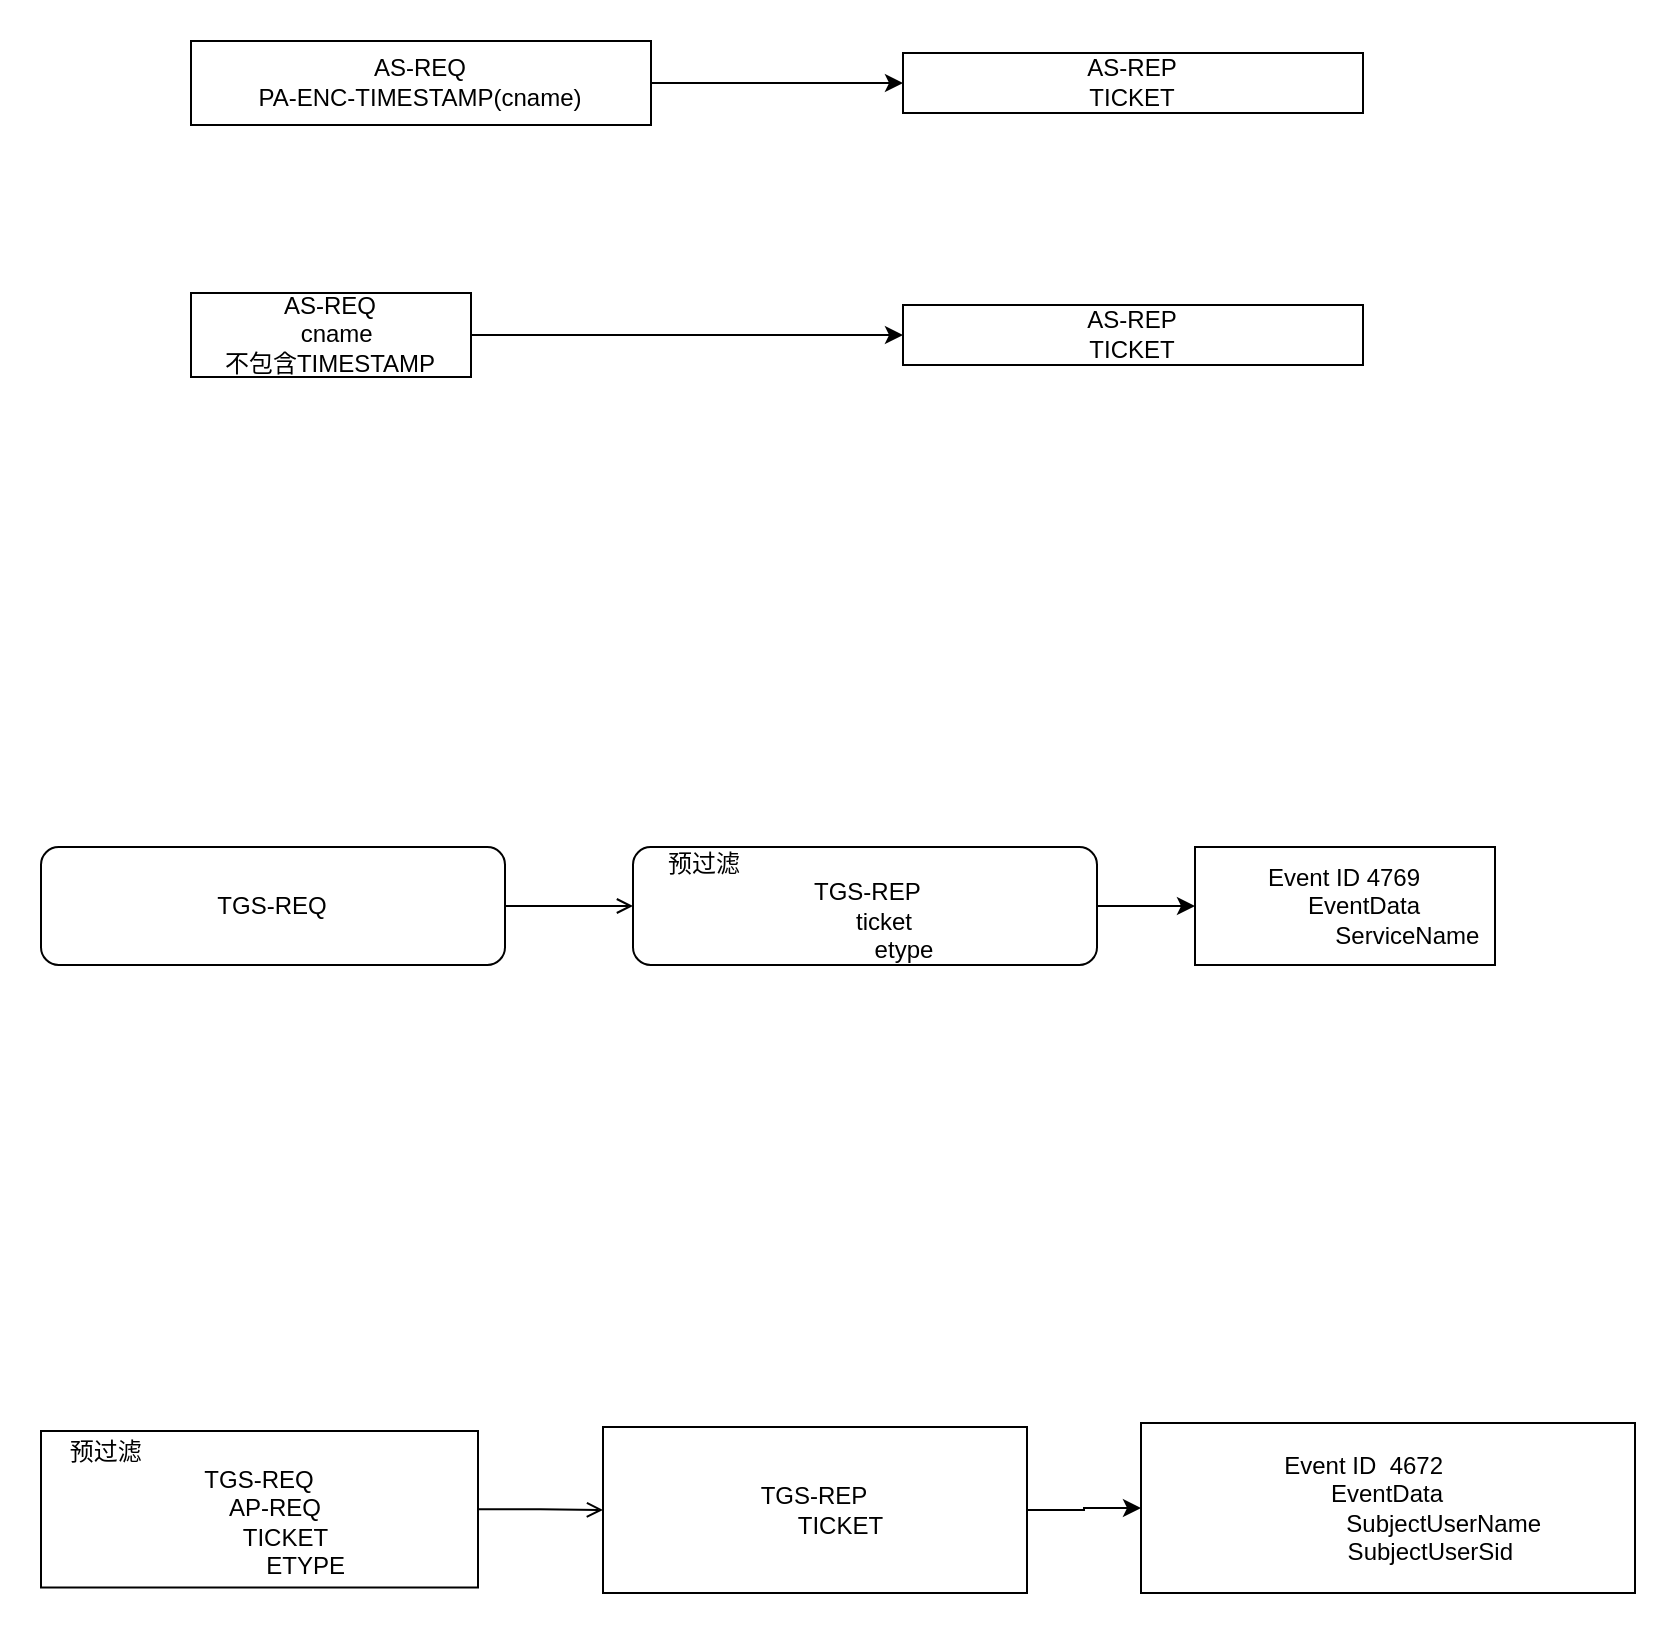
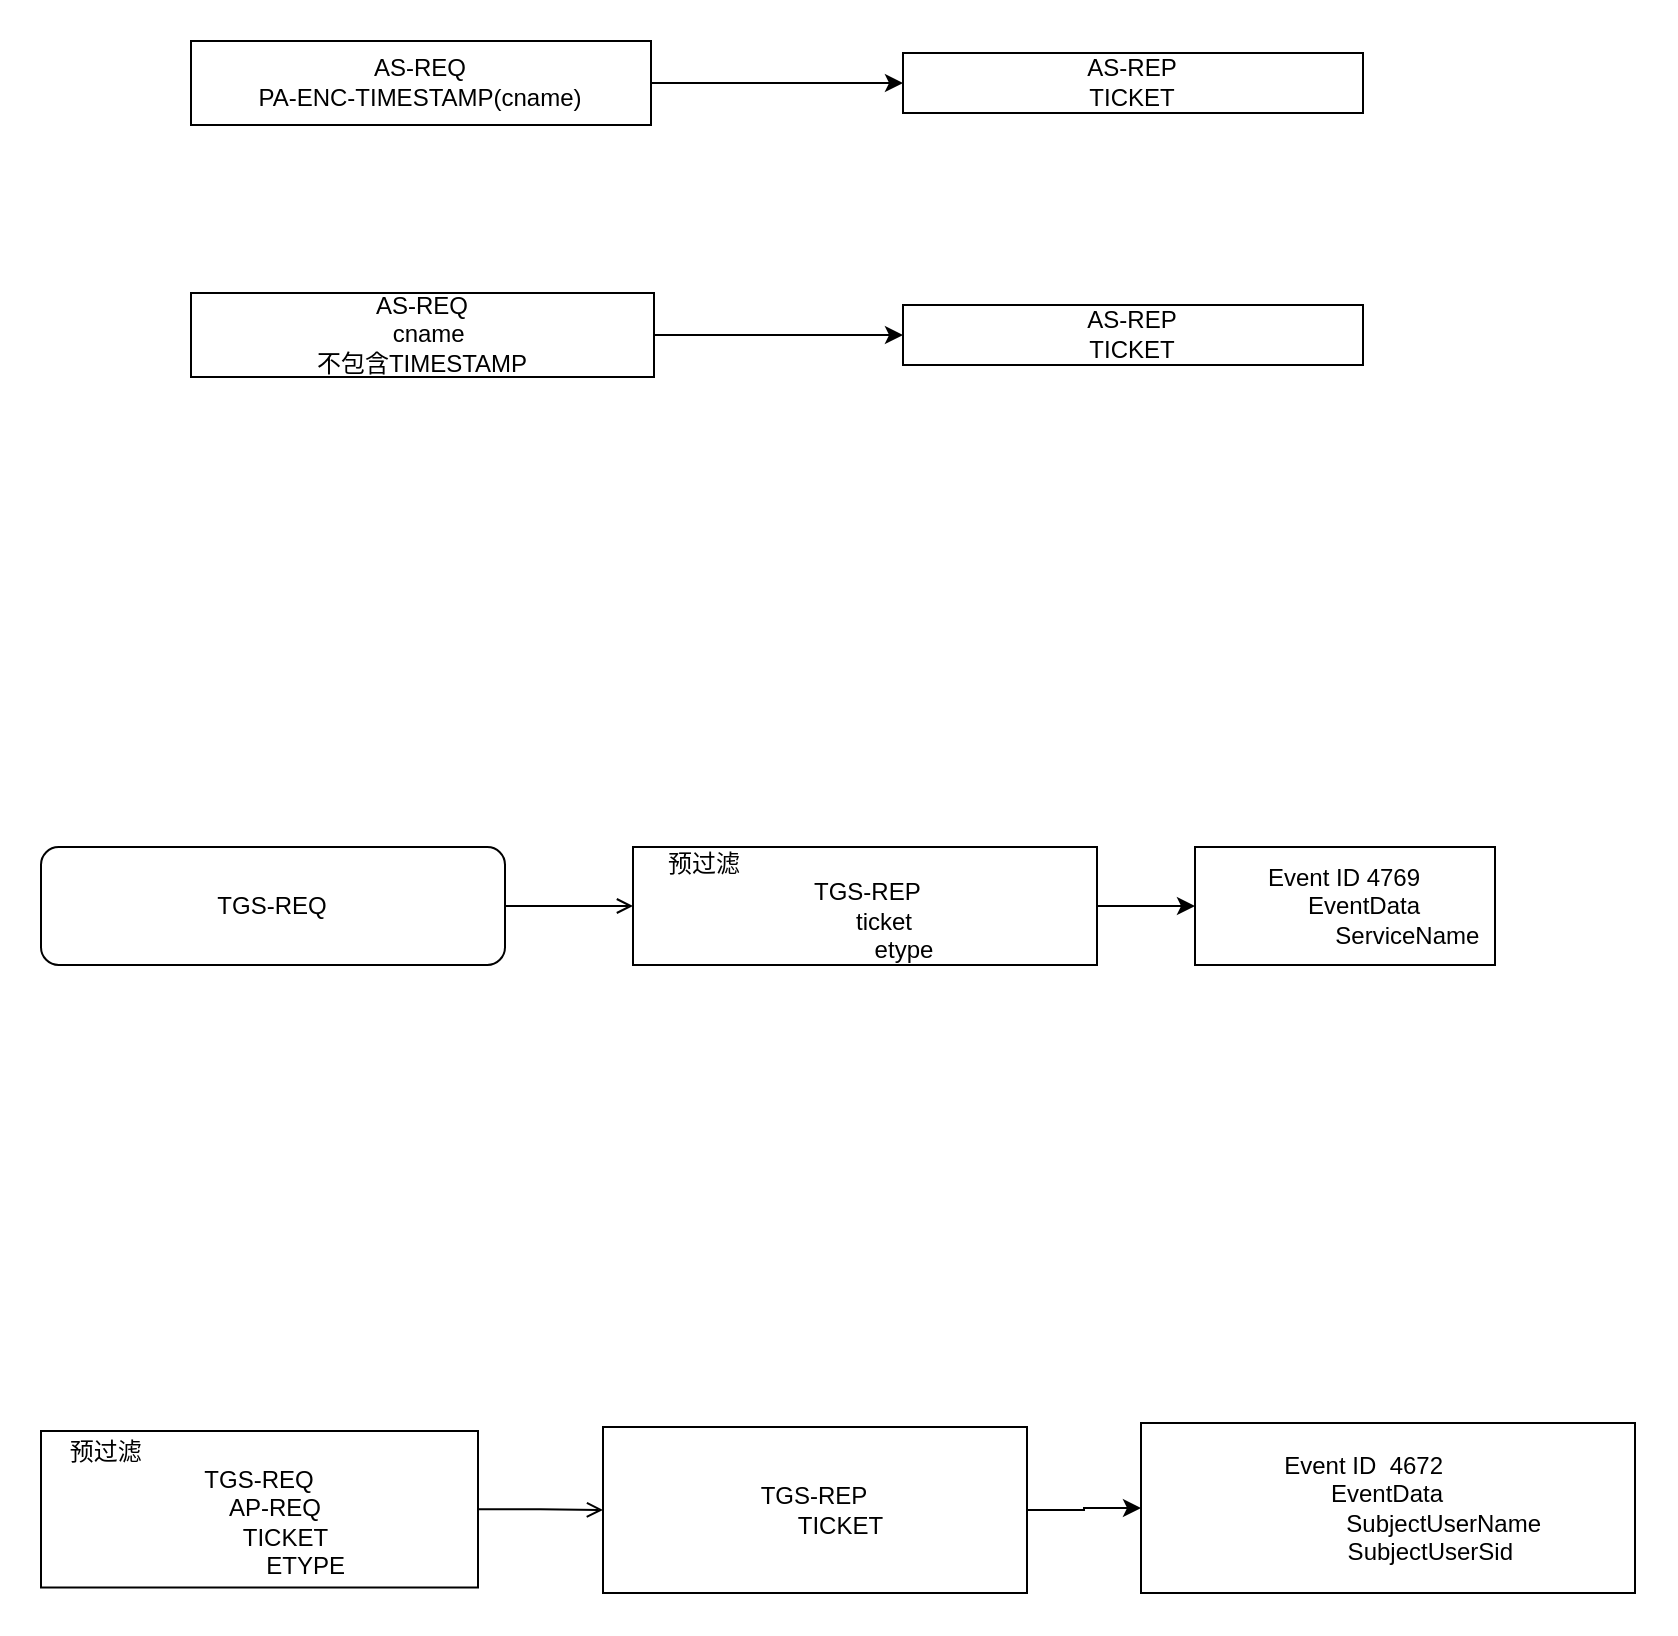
- <mxCell id="6" value="&lt;div&gt;AS-REQ&lt;/div&gt;&lt;div&gt;&amp;nbsp; cname&lt;/div&gt;&lt;div&gt;不包含TIMESTAMP&lt;br&gt;&lt;/div&gt;" style="rounded=0;whiteSpace=wrap;html=1;" vertex="1" parent="1"><mxGeometry x="95" y="146" width="140" height="42" as="geometry" /></mxCell>
+ <mxCell id="6" value="&lt;div&gt;AS-REQ&lt;/div&gt;&lt;div&gt;&amp;nbsp; cname&lt;/div&gt;&lt;div&gt;不包含TIMESTAMP&lt;br&gt;&lt;/div&gt;" style="rounded=0;whiteSpace=wrap;html=1;" vertex="1" parent="1"><mxGeometry x="95" y="146" width="231.5" height="42" as="geometry" /></mxCell>
- <mxCell id="13" value="&lt;div&gt;预过滤 &amp;nbsp; &amp;nbsp; &amp;nbsp; &amp;nbsp; &amp;nbsp; &amp;nbsp; &amp;nbsp; &amp;nbsp; &amp;nbsp; &amp;nbsp; &amp;nbsp; &amp;nbsp; &amp;nbsp; &amp;nbsp; &amp;nbsp; &amp;nbsp; &amp;nbsp; &amp;nbsp; &amp;nbsp; &amp;nbsp; &amp;nbsp; &amp;nbsp; &amp;nbsp; &amp;nbsp; &lt;br&gt;&lt;/div&gt;&lt;div&gt;&amp;nbsp;TGS-REP&lt;/div&gt;&lt;div&gt;&amp;nbsp;&amp;nbsp;&amp;nbsp;&amp;nbsp;&amp;nbsp; ticket&lt;/div&gt;&lt;div&gt;&amp;nbsp;&amp;nbsp;&amp;nbsp;&amp;nbsp;&amp;nbsp;&amp;nbsp;&amp;nbsp;&amp;nbsp;&amp;nbsp;&amp;nbsp;&amp;nbsp; etype&lt;br&gt;&lt;/div&gt;" style="whiteSpace=wrap;html=1;rounded=1;" vertex="1" parent="1"><mxGeometry x="316" y="423" width="232" height="59" as="geometry" /></mxCell>
+ <mxCell id="13" value="&lt;div&gt;预过滤 &amp;nbsp; &amp;nbsp; &amp;nbsp; &amp;nbsp; &amp;nbsp; &amp;nbsp; &amp;nbsp; &amp;nbsp; &amp;nbsp; &amp;nbsp; &amp;nbsp; &amp;nbsp; &amp;nbsp; &amp;nbsp; &amp;nbsp; &amp;nbsp; &amp;nbsp; &amp;nbsp; &amp;nbsp; &amp;nbsp; &amp;nbsp; &amp;nbsp; &amp;nbsp; &amp;nbsp; &lt;br&gt;&lt;/div&gt;&lt;div&gt;&amp;nbsp;TGS-REP&lt;/div&gt;&lt;div&gt;&amp;nbsp;&amp;nbsp;&amp;nbsp;&amp;nbsp;&amp;nbsp; ticket&lt;/div&gt;&lt;div&gt;&amp;nbsp;&amp;nbsp;&amp;nbsp;&amp;nbsp;&amp;nbsp;&amp;nbsp;&amp;nbsp;&amp;nbsp;&amp;nbsp;&amp;nbsp;&amp;nbsp; etype&lt;br&gt;&lt;/div&gt;" style="rounded=0;whiteSpace=wrap;html=1;" vertex="1" parent="1"><mxGeometry x="316" y="423" width="232" height="59" as="geometry" /></mxCell>
